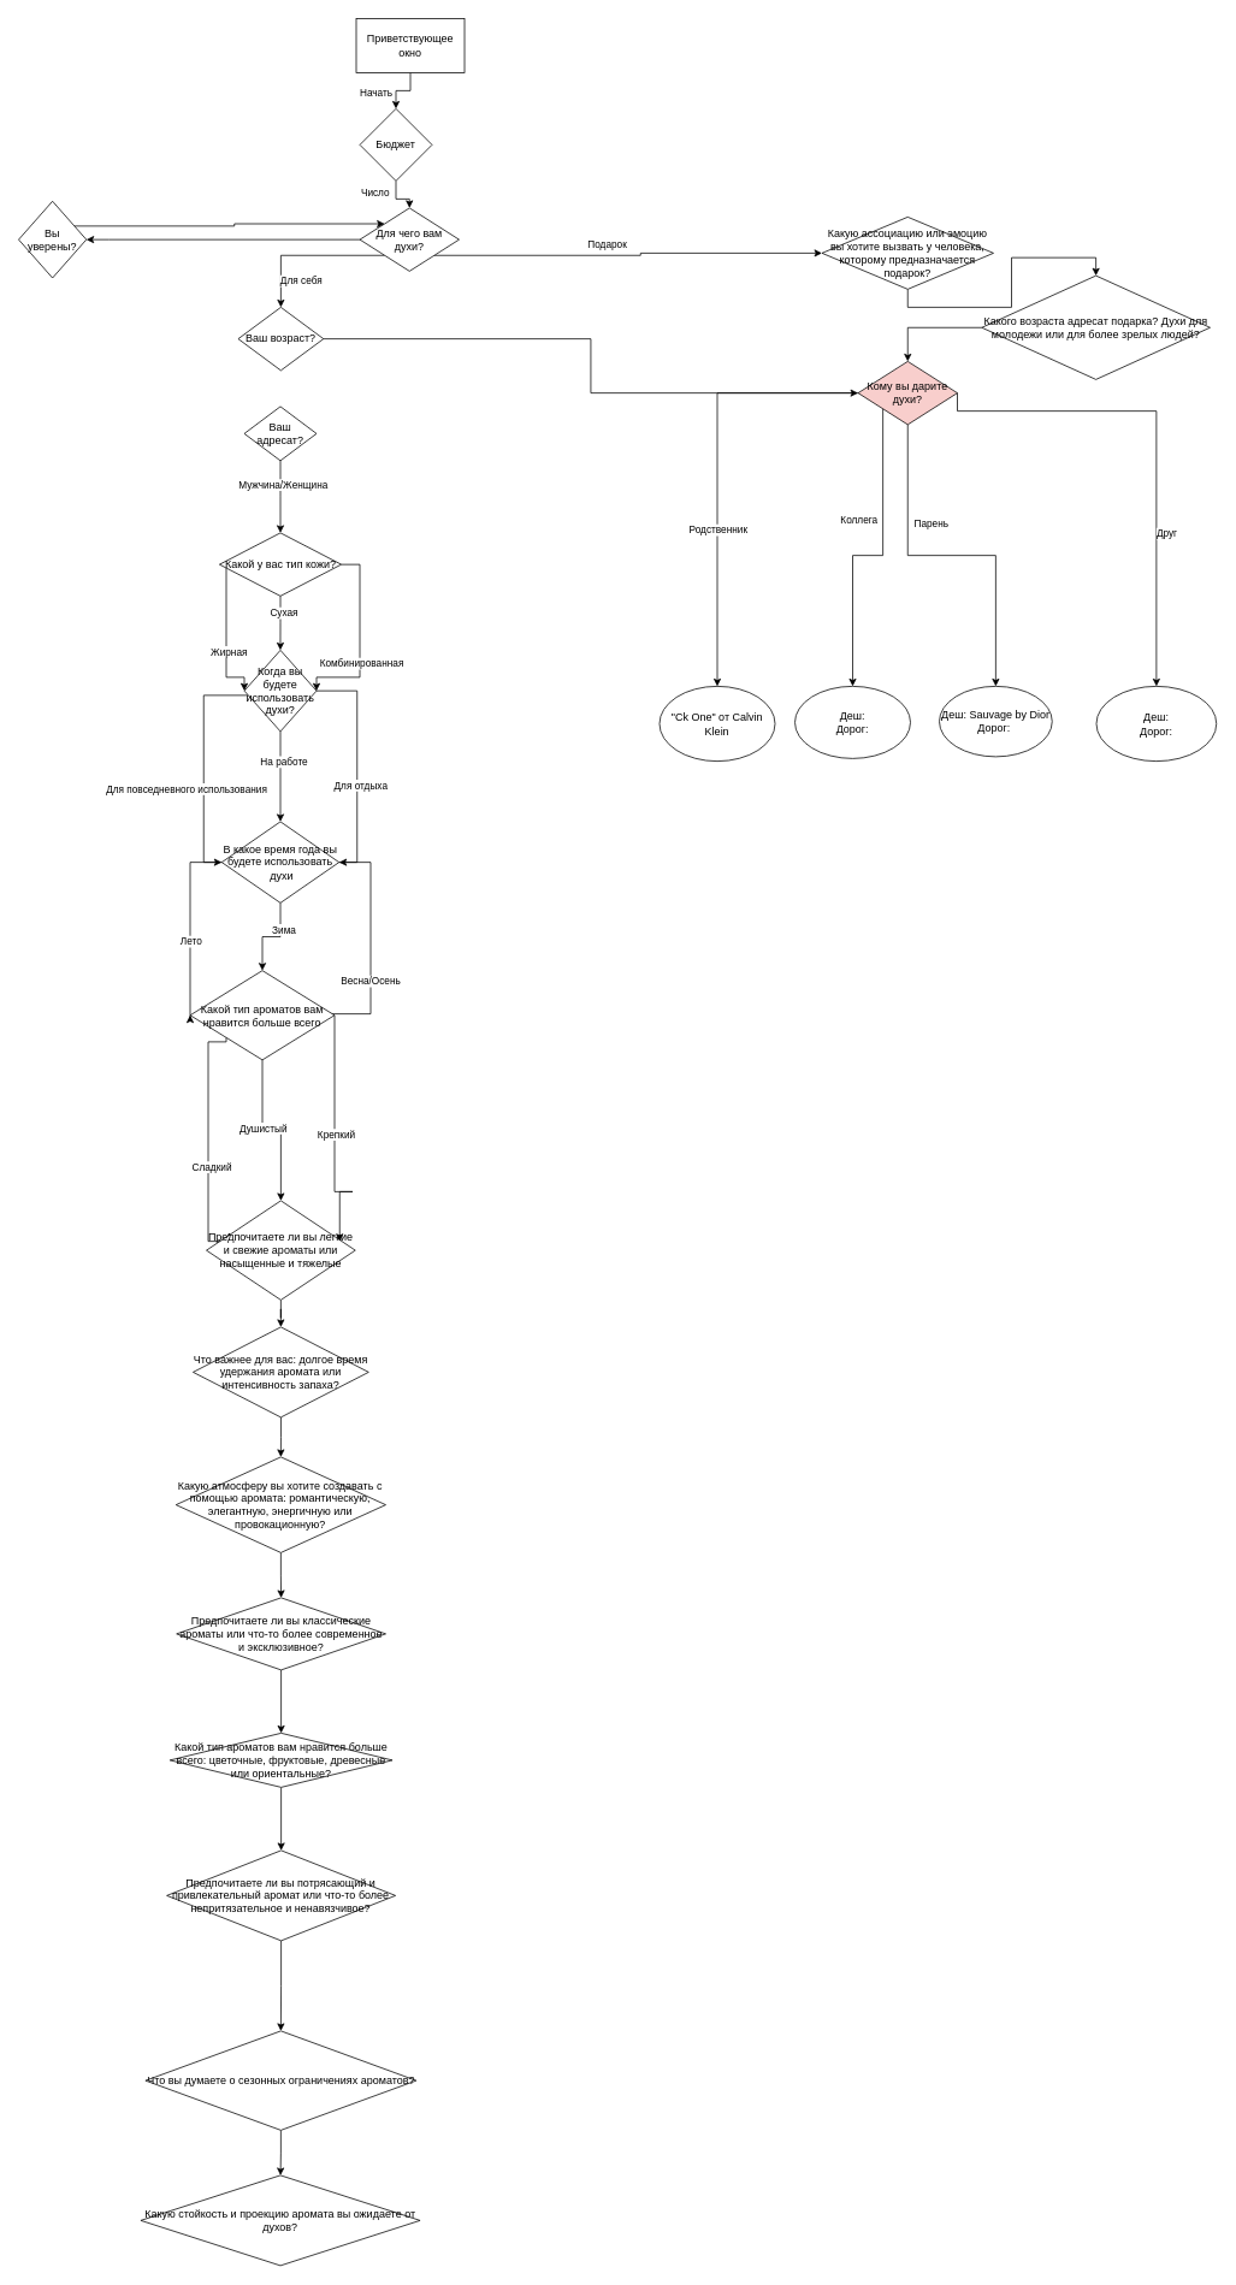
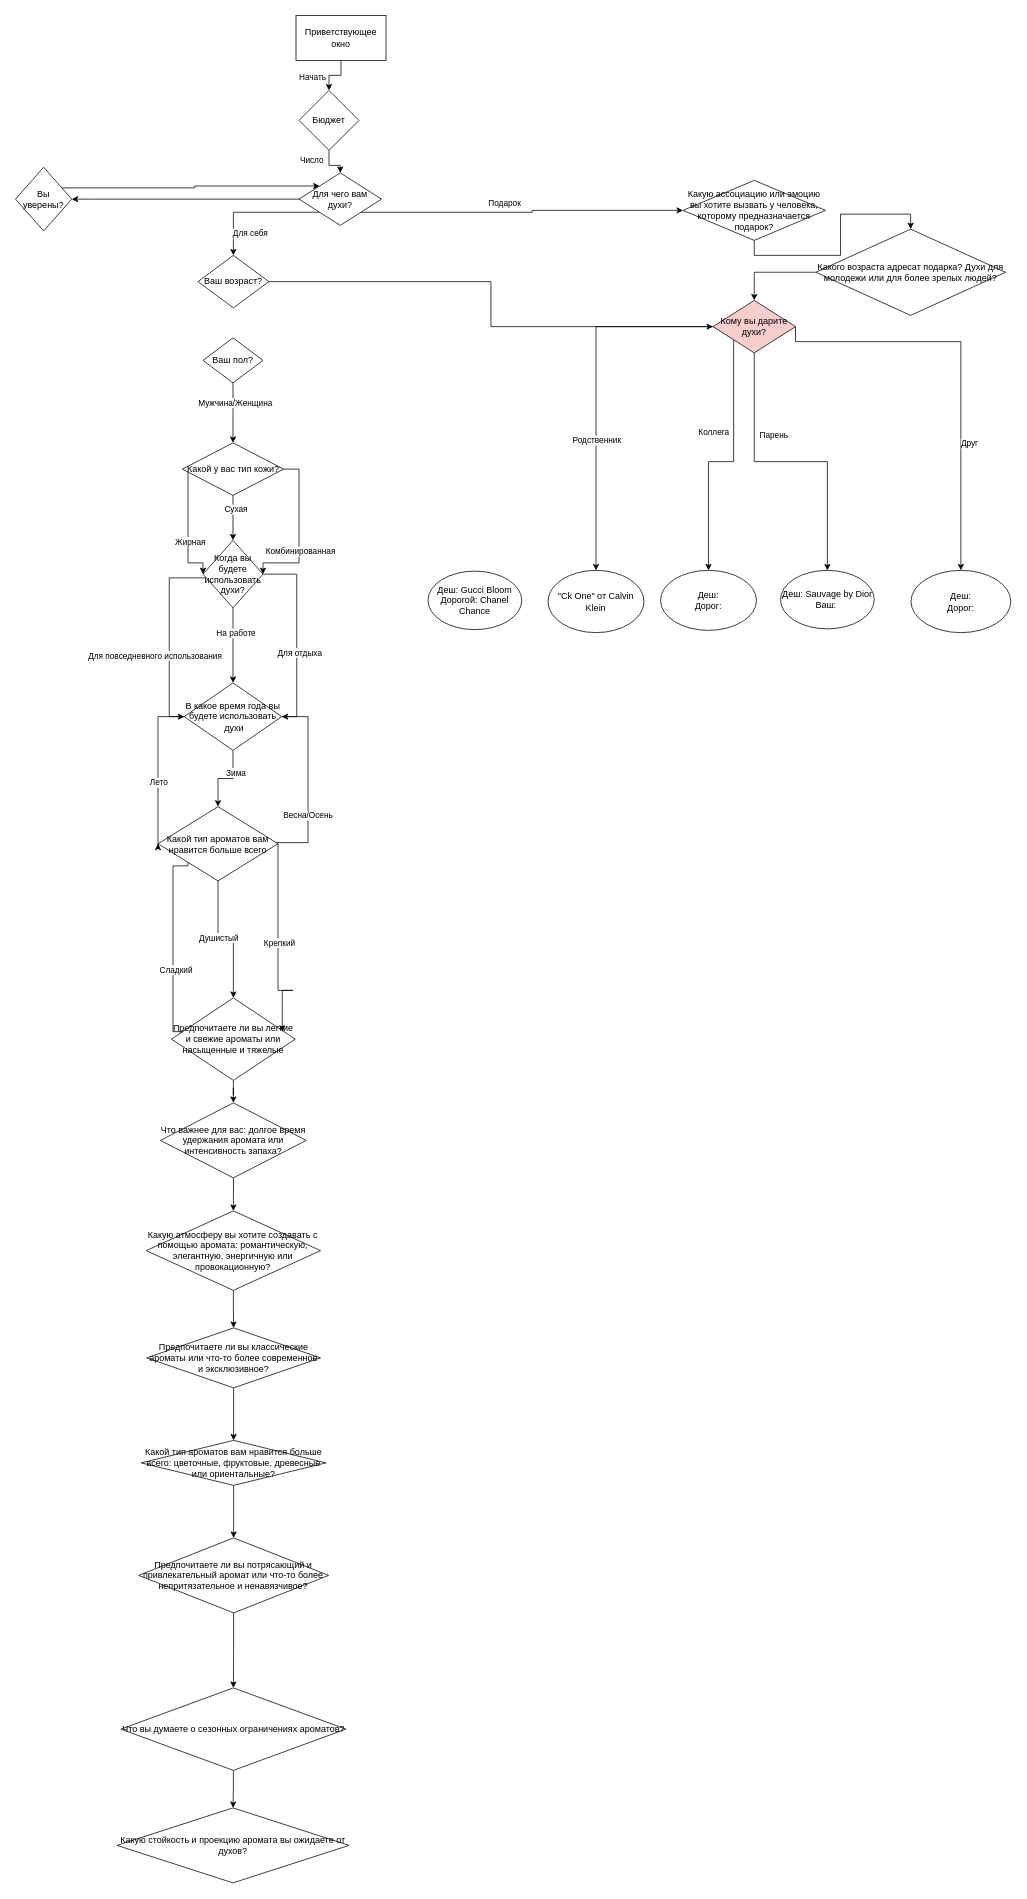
- <mxCell id="10" value="Ваш адресат?" style="rhombus;whiteSpace=wrap;html=1;" vertex="1" parent="1"><mxGeometry x="270" y="450" width="80" height="60" as="geometry" /></mxCell>
+ <mxCell id="10" value="Ваш пол?" style="rhombus;whiteSpace=wrap;html=1;" vertex="1" parent="1"><mxGeometry x="270" y="450" width="80" height="60" as="geometry" /></mxCell>
+ <mxCell id="45" value="Деш: Gucci Bloom&lt;br&gt;Дорогой:&amp;nbsp;Chanel Chance" style="ellipse;whiteSpace=wrap;html=1;" vertex="1" parent="1"><mxGeometry x="570" y="761" width="125" height="78" as="geometry" /></mxCell>
- <mxCell id="49" value="Деш: Sauvage by Dior&lt;br&gt;Дорог:&amp;nbsp;" style="ellipse;whiteSpace=wrap;html=1;" vertex="1" parent="1"><mxGeometry x="1040" y="760" width="125" height="78" as="geometry" /></mxCell>
+ <mxCell id="49" value="Деш: Sauvage by Dior&lt;br&gt;Ваш:&amp;nbsp;" style="ellipse;whiteSpace=wrap;html=1;" vertex="1" parent="1"><mxGeometry x="1040" y="760" width="125" height="78" as="geometry" /></mxCell>
